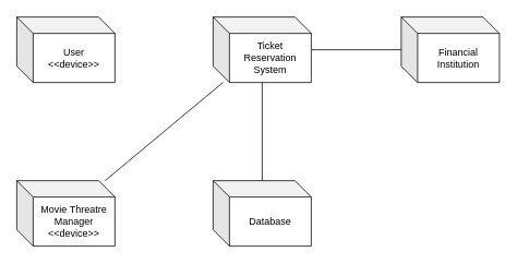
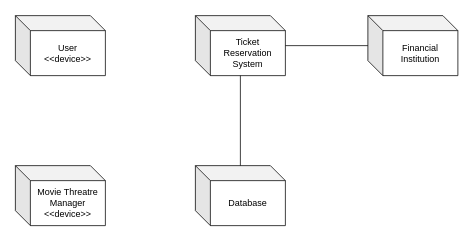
- <mxCell id="9" value="" style="endArrow=none;html=1;" edge="1" parent="1" source="3" target="6"><mxGeometry width="50" height="50" relative="1" as="geometry"><mxPoint x="330" y="210" as="sourcePoint" /><mxPoint x="380" y="160" as="targetPoint" /></mxGeometry></mxCell>
